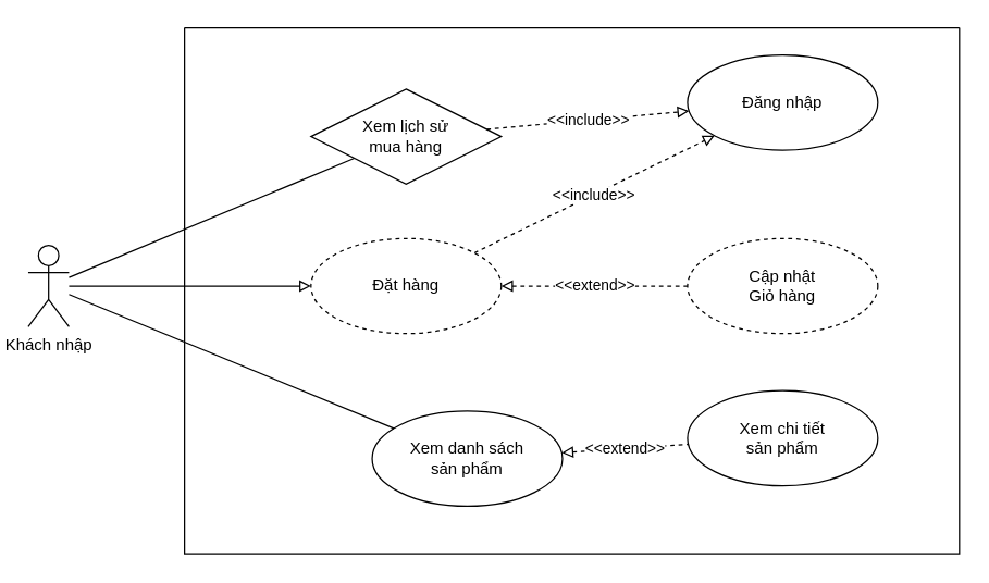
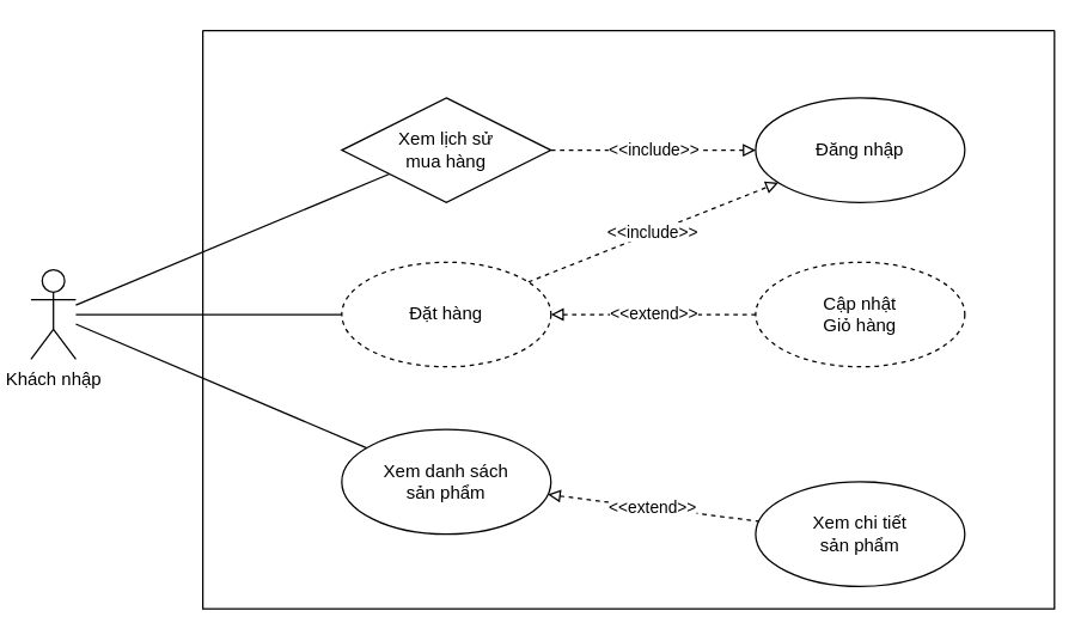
- <mxCell id="5" value="Đăng nhập" style="ellipse;whiteSpace=wrap;html=1;" parent="4" vertex="1"><mxGeometry x="370" y="20" width="140" height="70" as="geometry" /></mxCell>
+ <mxCell id="5" value="Đăng nhập" style="ellipse;whiteSpace=wrap;html=1;" parent="4" vertex="1"><mxGeometry x="370" y="45" width="140" height="70" as="geometry" /></mxCell>
- <mxCell id="16" style="rounded=0;orthogonalLoop=1;jettySize=auto;html=1;endArrow=block;endFill=0;" parent="1" source="3" target="7" edge="1"><mxGeometry relative="1" as="geometry"><mxPoint x="100" y="165.242" as="sourcePoint" /><mxPoint x="259.098" y="3.405" as="targetPoint" /></mxGeometry></mxCell>
+ <mxCell id="16" style="rounded=0;orthogonalLoop=1;jettySize=auto;html=1;endArrow=none;endFill=0;" parent="1" source="3" target="7" edge="1"><mxGeometry relative="1" as="geometry"><mxPoint x="100" y="165.242" as="sourcePoint" /><mxPoint x="259.098" y="3.405" as="targetPoint" /></mxGeometry></mxCell>
- <mxCell id="13" value="Xem chi tiết&lt;br&gt;sản phẩm" style="ellipse;whiteSpace=wrap;html=1;" parent="4" vertex="1"><mxGeometry x="370" y="267" width="140" height="70" as="geometry" /></mxCell>
+ <mxCell id="13" value="Xem chi tiết&lt;br&gt;sản phẩm" style="ellipse;whiteSpace=wrap;html=1;" parent="4" vertex="1"><mxGeometry x="370" y="302" width="140" height="70" as="geometry" /></mxCell>
- <mxCell id="12" value="Xem danh sách &lt;br&gt;sản phẩm" style="ellipse;whiteSpace=wrap;html=1;" parent="4" vertex="1"><mxGeometry x="138" y="282" width="140" height="70" as="geometry" /></mxCell>
+ <mxCell id="12" value="Xem danh sách &lt;br&gt;sản phẩm" style="ellipse;whiteSpace=wrap;html=1;" parent="4" vertex="1"><mxGeometry x="93" y="267" width="140" height="70" as="geometry" /></mxCell>
